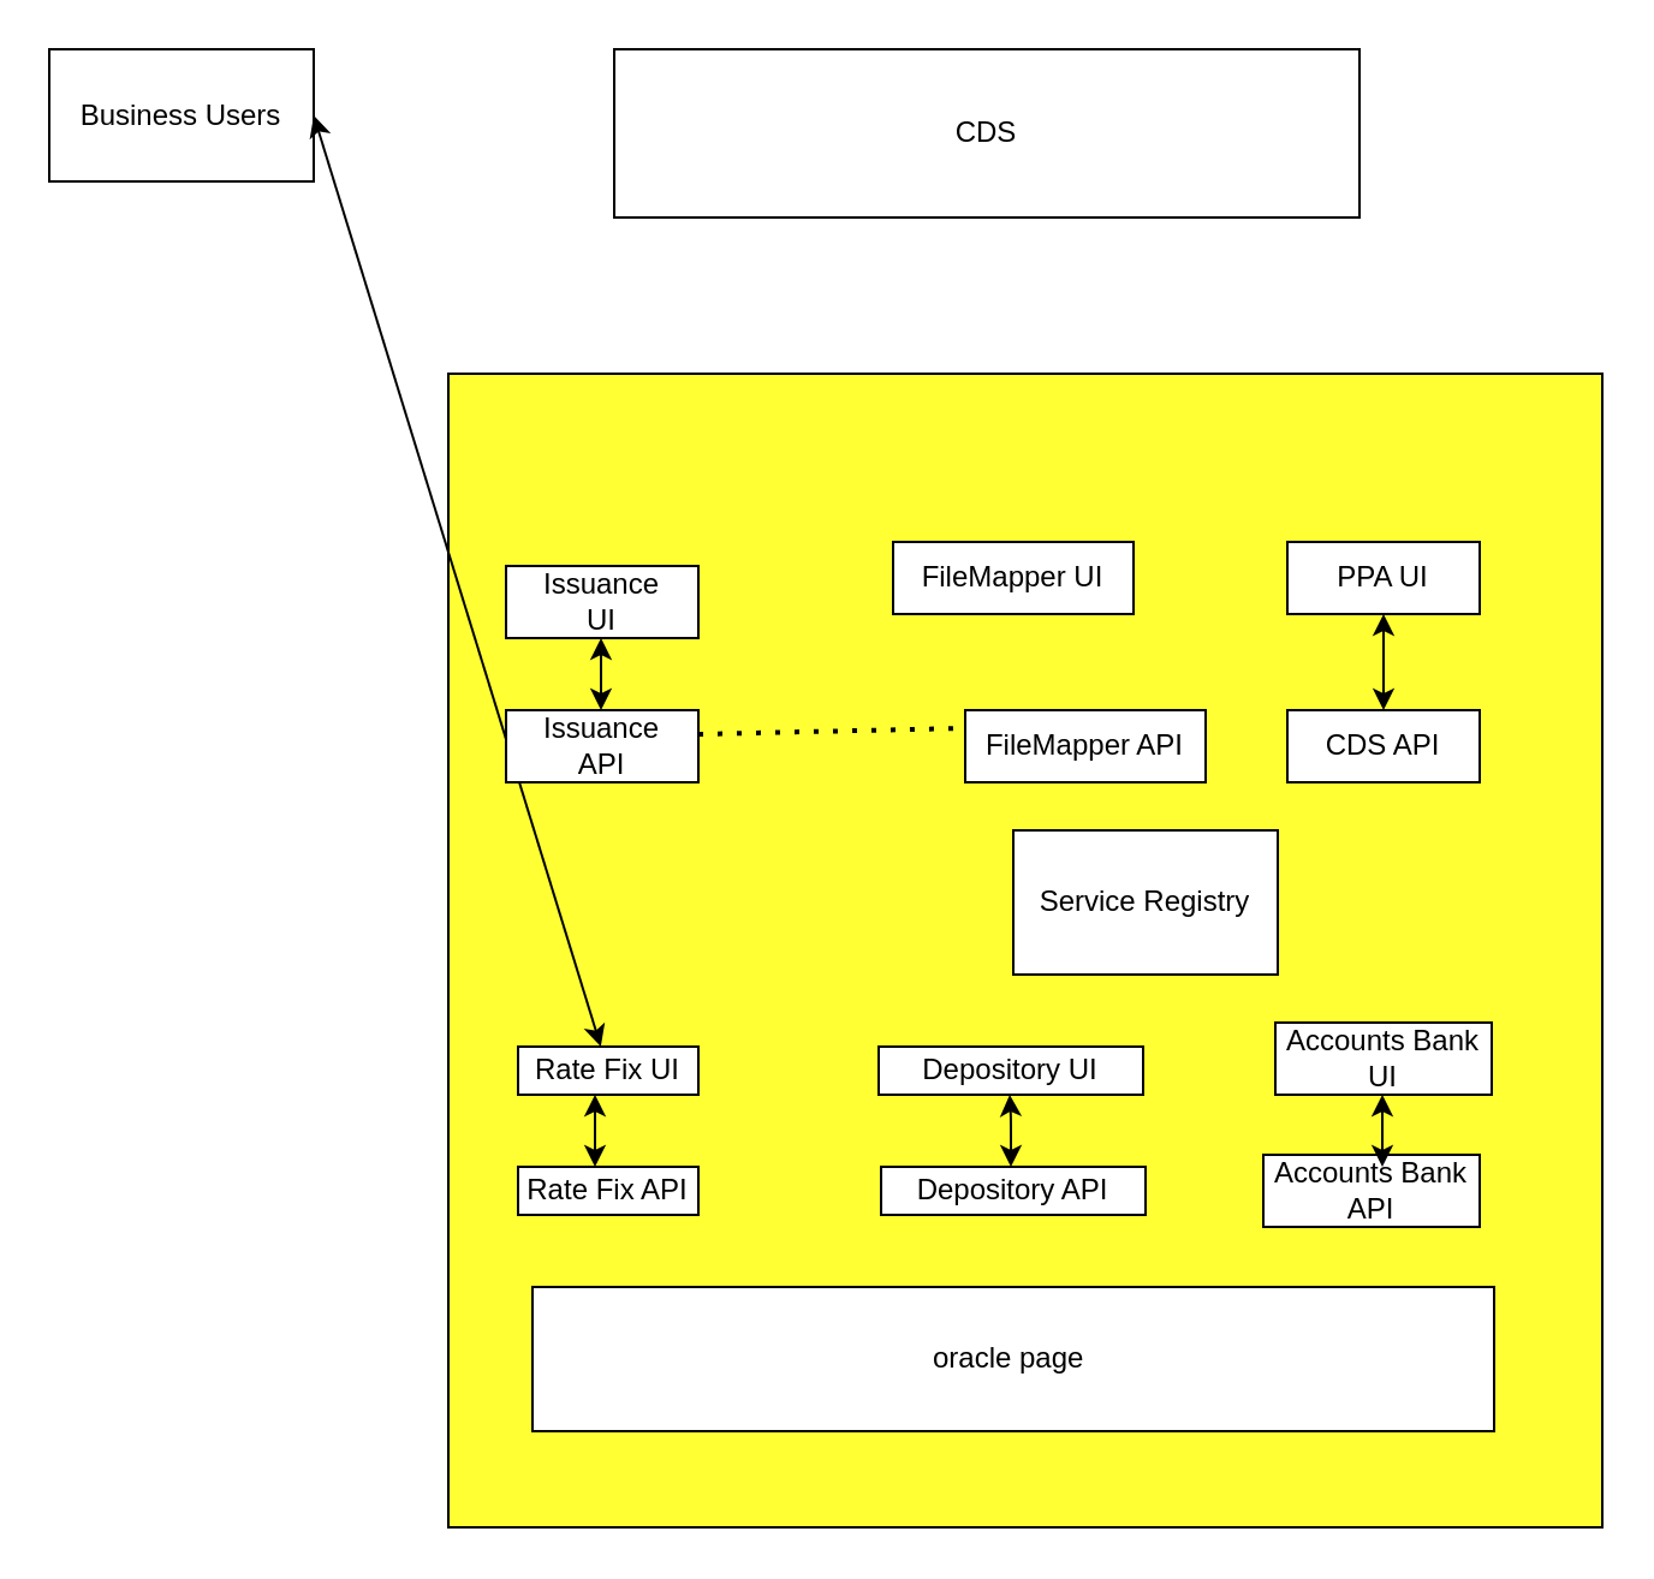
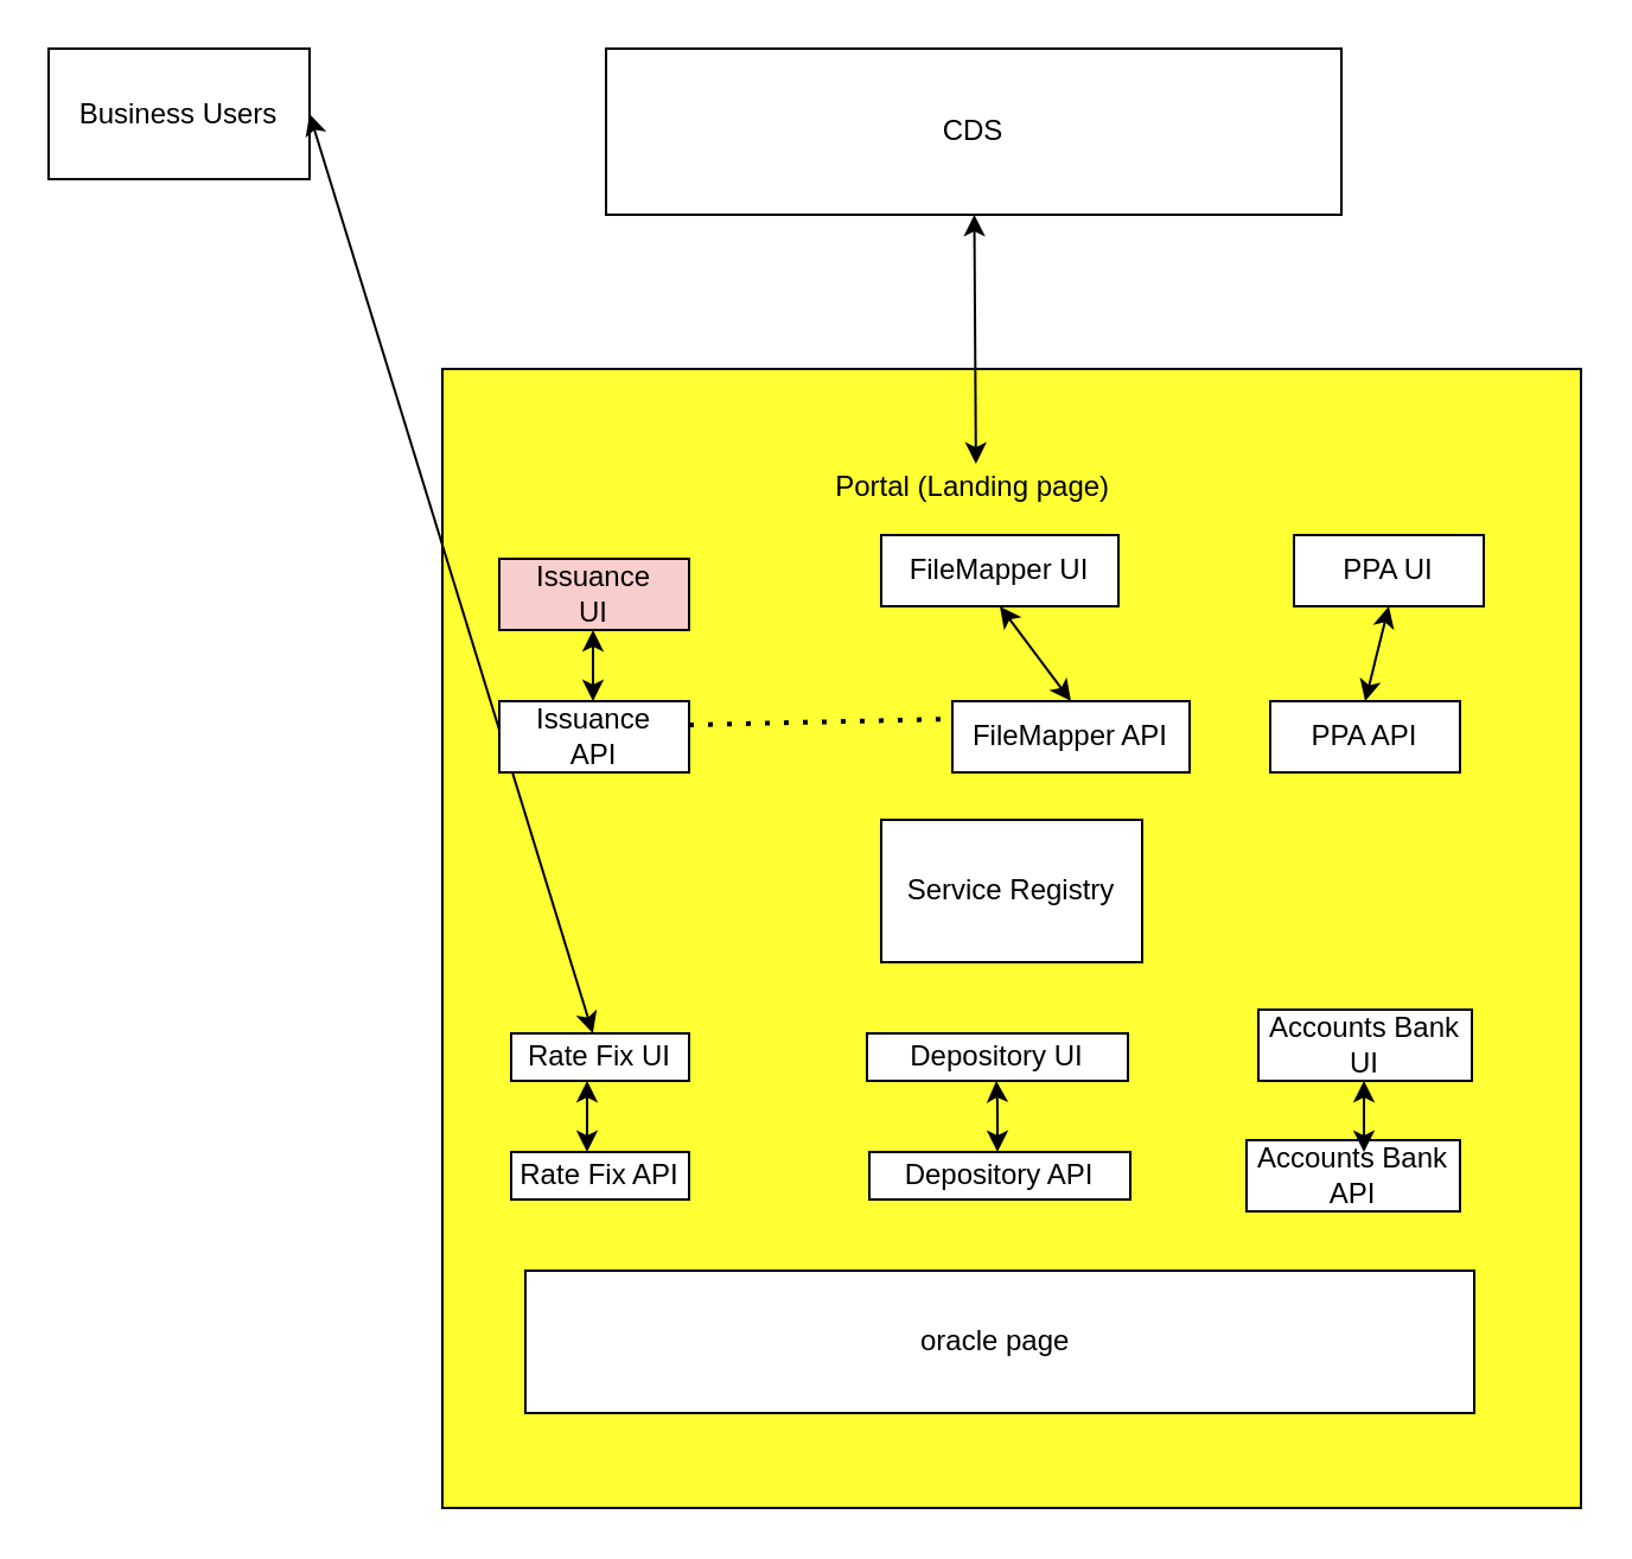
+ <mxCell id="13" value="" style="endArrow=classic;startArrow=classic;html=1;" edge="1" parent="1" source="12" target="2"><mxGeometry width="50" height="50" relative="1" as="geometry"><mxPoint x="395" y="140" as="sourcePoint" /><mxPoint x="445" y="90" as="targetPoint" /></mxGeometry></mxCell>
+ <mxCell id="12" value="Portal (Landing page)&amp;nbsp;" style="text;html=1;resizable=0;autosize=1;align=center;verticalAlign=middle;points=[];fillColor=none;strokeColor=none;rounded=0;" vertex="1" parent="1"><mxGeometry x="346" y="195" width="130" height="20" as="geometry" /></mxCell>
- <mxCell id="9" value="PPA UI" style="rounded=0;whiteSpace=wrap;html=1;" vertex="1" parent="1"><mxGeometry x="535" y="225" width="80" height="30" as="geometry" /></mxCell>
+ <mxCell id="9" value="PPA UI" style="rounded=0;whiteSpace=wrap;html=1;" vertex="1" parent="1"><mxGeometry x="545" y="225" width="80" height="30" as="geometry" /></mxCell>
- <mxCell id="5" value="Issuance&lt;br&gt;UI&lt;br&gt;" style="rounded=0;whiteSpace=wrap;html=1;" parent="1" vertex="1"><mxGeometry x="210" y="235" width="80" height="30" as="geometry" /></mxCell>
+ <mxCell id="5" value="Issuance&lt;br&gt;UI&lt;br&gt;" style="rounded=0;whiteSpace=wrap;html=1;fillColor=#f8cecc;" parent="1" vertex="1"><mxGeometry x="210" y="235" width="80" height="30" as="geometry" /></mxCell>
+ <mxCell id="21" value="" style="endArrow=classic;startArrow=classic;html=1;entryX=0.5;entryY=1;entryDx=0;entryDy=0;exitX=0.5;exitY=0;exitDx=0;exitDy=0;" edge="1" parent="1" source="19" target="6"><mxGeometry width="50" height="50" relative="1" as="geometry"><mxPoint x="410" y="315" as="sourcePoint" /><mxPoint x="420" y="305" as="targetPoint" /></mxGeometry></mxCell>
- <mxCell id="20" value="CDS API" style="rounded=0;whiteSpace=wrap;html=1;" vertex="1" parent="1"><mxGeometry x="535" y="295" width="80" height="30" as="geometry" /></mxCell>
+ <mxCell id="20" value="PPA API" style="rounded=0;whiteSpace=wrap;html=1;" vertex="1" parent="1"><mxGeometry x="535" y="295" width="80" height="30" as="geometry" /></mxCell>
- <mxCell id="28" value="Service Registry" style="rounded=0;whiteSpace=wrap;html=1;fillColor=#ffffff;" vertex="1" parent="1"><mxGeometry x="421" y="345" width="110" height="60" as="geometry" /></mxCell>
+ <mxCell id="28" value="Service Registry" style="rounded=0;whiteSpace=wrap;html=1;fillColor=#ffffff;" vertex="1" parent="1"><mxGeometry x="371" y="345" width="110" height="60" as="geometry" /></mxCell>
